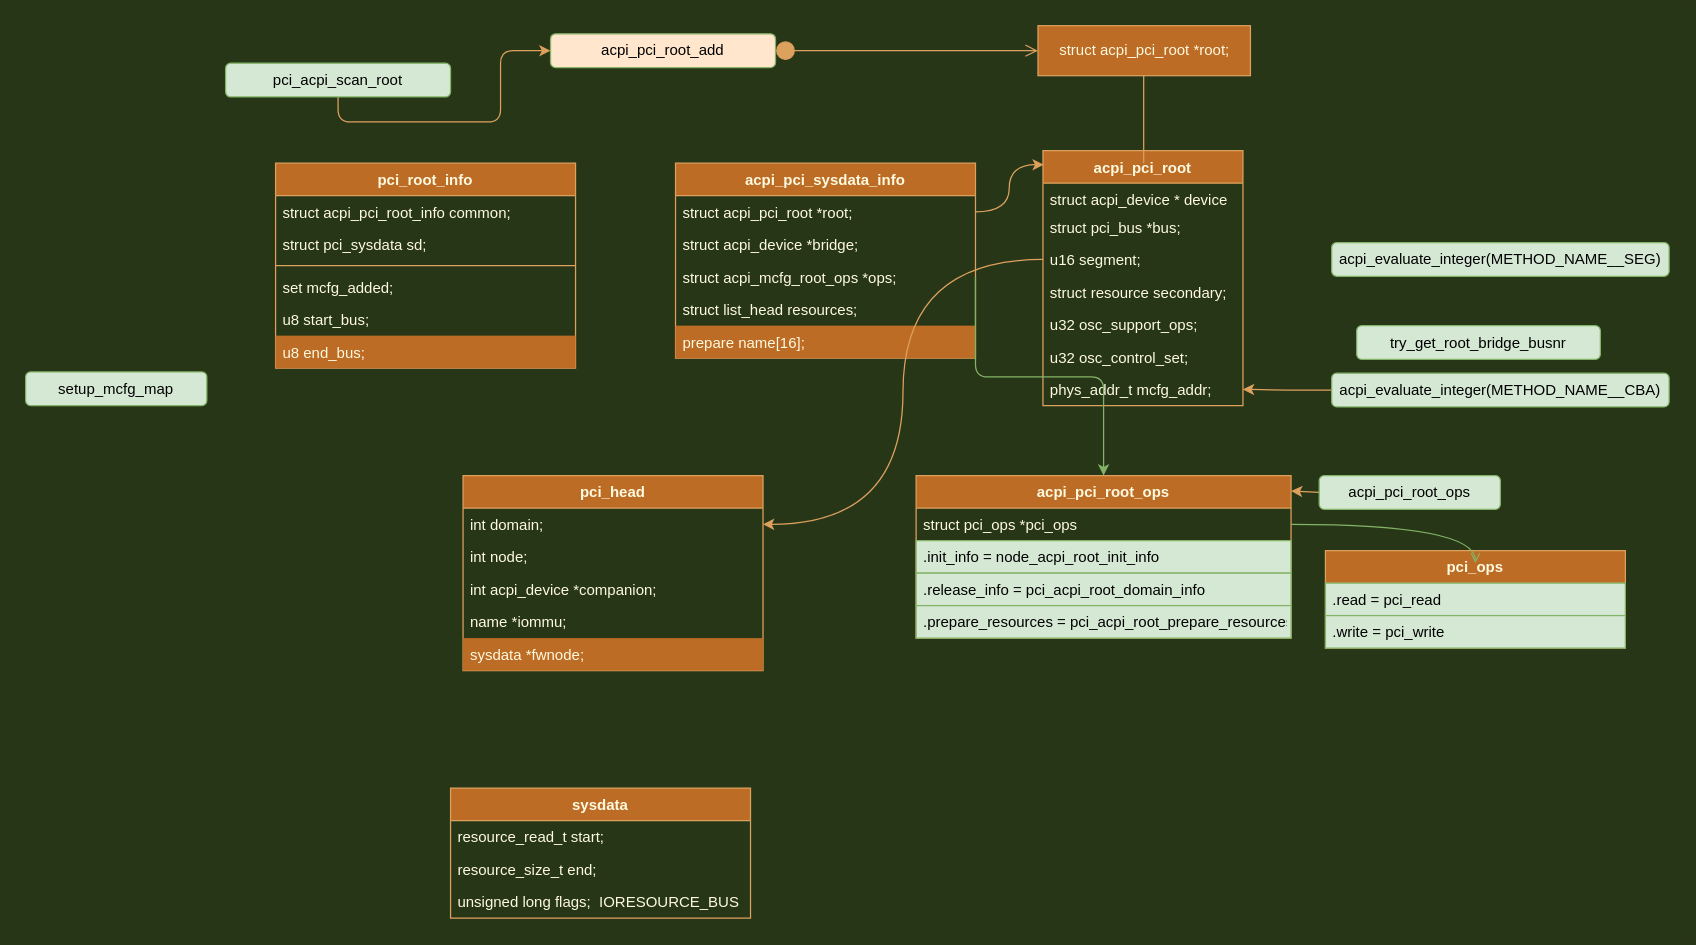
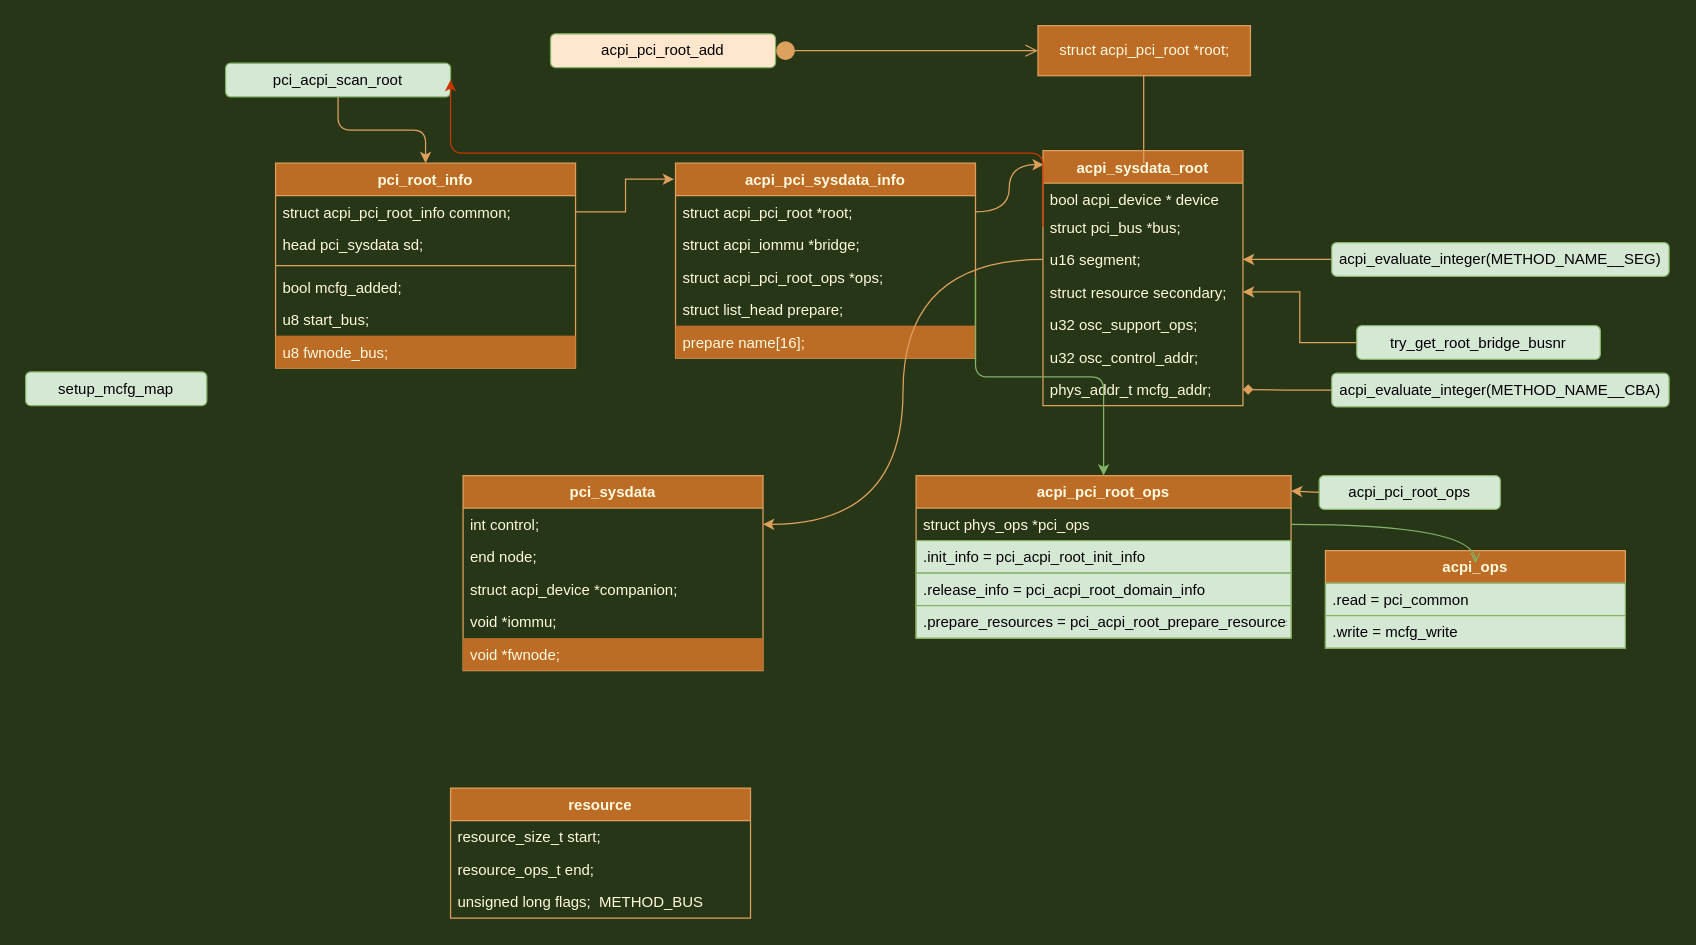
- <mxCell id="42" style="edgeStyle=orthogonalEdgeStyle;curved=0;rounded=1;sketch=0;orthogonalLoop=1;jettySize=auto;html=1;exitX=0.5;exitY=1;exitDx=0;exitDy=0;strokeColor=#DDA15E;fillColor=#BC6C25;fontColor=#FEFAE0;" parent="1" source="43" target="40" edge="1"><mxGeometry relative="1" as="geometry" /></mxCell>
+ <mxCell id="42" style="edgeStyle=orthogonalEdgeStyle;curved=0;rounded=1;sketch=0;orthogonalLoop=1;jettySize=auto;html=1;exitX=0.5;exitY=1;exitDx=0;exitDy=0;entryX=0.5;entryY=0;entryDx=0;entryDy=0;strokeColor=#DDA15E;fillColor=#BC6C25;fontColor=#FEFAE0;" parent="1" source="43" target="19" edge="1"><mxGeometry relative="1" as="geometry" /></mxCell>
+ <mxCell id="56" style="edgeStyle=elbowEdgeStyle;rounded=1;sketch=0;orthogonalLoop=1;jettySize=auto;elbow=vertical;html=1;exitX=0;exitY=0.5;exitDx=0;exitDy=0;entryX=1;entryY=0.5;entryDx=0;entryDy=0;strokeColor=#C73500;fillColor=#fa6800;fontColor=#FEFAE0;" parent="1" source="4" target="43" edge="1"><mxGeometry relative="1" as="geometry" /></mxCell>
- <mxCell id="2" value="acpi_pci_root" style="swimlane;fontStyle=1;align=center;verticalAlign=top;childLayout=stackLayout;horizontal=1;startSize=26;horizontalStack=0;resizeParent=1;resizeParentMax=0;resizeLast=0;collapsible=1;marginBottom=0;fillColor=#BC6C25;strokeColor=#DDA15E;fontColor=#FEFAE0;" parent="1" vertex="1"><mxGeometry x="834" y="120" width="160" height="204" as="geometry" /></mxCell>
+ <mxCell id="2" value="acpi_sysdata_root" style="swimlane;fontStyle=1;align=center;verticalAlign=top;childLayout=stackLayout;horizontal=1;startSize=26;horizontalStack=0;resizeParent=1;resizeParentMax=0;resizeLast=0;collapsible=1;marginBottom=0;fillColor=#BC6C25;strokeColor=#DDA15E;fontColor=#FEFAE0;" parent="1" vertex="1"><mxGeometry x="834" y="120" width="160" height="204" as="geometry" /></mxCell>
- <mxCell id="3" value="struct acpi_device * device" style="text;strokeColor=none;fillColor=none;align=left;verticalAlign=top;spacingLeft=4;spacingRight=4;overflow=hidden;rotatable=0;points=[[0,0.5],[1,0.5]];portConstraint=eastwest;fontColor=#FEFAE0;" parent="2" vertex="1"><mxGeometry y="26" width="160" height="22" as="geometry" /></mxCell>
+ <mxCell id="3" value="bool acpi_device * device" style="text;strokeColor=none;fillColor=none;align=left;verticalAlign=top;spacingLeft=4;spacingRight=4;overflow=hidden;rotatable=0;points=[[0,0.5],[1,0.5]];portConstraint=eastwest;fontColor=#FEFAE0;" parent="2" vertex="1"><mxGeometry y="26" width="160" height="22" as="geometry" /></mxCell>
+ <mxCell id="38" style="edgeStyle=orthogonalEdgeStyle;rounded=0;orthogonalLoop=1;jettySize=auto;html=1;exitX=1;exitY=0.5;exitDx=0;exitDy=0;entryX=-0.005;entryY=0.082;entryDx=0;entryDy=0;entryPerimeter=0;labelBackgroundColor=#283618;strokeColor=#DDA15E;fontColor=#FEFAE0;" parent="1" source="20" target="32" edge="1"><mxGeometry relative="1" as="geometry" /></mxCell>
- <mxCell id="21" value="struct pci_sysdata sd;" style="text;strokeColor=none;fillColor=none;align=left;verticalAlign=top;spacingLeft=4;spacingRight=4;overflow=hidden;rotatable=0;points=[[0,0.5],[1,0.5]];portConstraint=eastwest;fontColor=#FEFAE0;" parent="19" vertex="1"><mxGeometry y="52" width="240" height="26" as="geometry" /></mxCell>
+ <mxCell id="21" value="head pci_sysdata sd;" style="text;strokeColor=none;fillColor=none;align=left;verticalAlign=top;spacingLeft=4;spacingRight=4;overflow=hidden;rotatable=0;points=[[0,0.5],[1,0.5]];portConstraint=eastwest;fontColor=#FEFAE0;" parent="19" vertex="1"><mxGeometry y="52" width="240" height="26" as="geometry" /></mxCell>
- <mxCell id="34" value="struct acpi_device&#09;&#09;*bridge;" style="text;strokeColor=none;fillColor=none;align=left;verticalAlign=top;spacingLeft=4;spacingRight=4;overflow=hidden;rotatable=0;points=[[0,0.5],[1,0.5]];portConstraint=eastwest;fontColor=#FEFAE0;" parent="32" vertex="1"><mxGeometry y="52" width="240" height="26" as="geometry" /></mxCell>
+ <mxCell id="34" value="struct acpi_iommu&#09;&#09;*bridge;" style="text;strokeColor=none;fillColor=none;align=left;verticalAlign=top;spacingLeft=4;spacingRight=4;overflow=hidden;rotatable=0;points=[[0,0.5],[1,0.5]];portConstraint=eastwest;fontColor=#FEFAE0;" parent="32" vertex="1"><mxGeometry y="52" width="240" height="26" as="geometry" /></mxCell>
+ <mxCell id="13" style="edgeStyle=none;rounded=0;orthogonalLoop=1;jettySize=auto;html=1;exitX=0;exitY=0.5;exitDx=0;exitDy=0;labelBackgroundColor=#283618;strokeColor=#DDA15E;fontColor=#FEFAE0;" parent="1" source="14" target="5" edge="1"><mxGeometry relative="1" as="geometry" /></mxCell>
- <mxCell id="35" value="struct acpi_mcfg_root_ops&#09;*ops;" style="text;strokeColor=none;fillColor=none;align=left;verticalAlign=top;spacingLeft=4;spacingRight=4;overflow=hidden;rotatable=0;points=[[0,0.5],[1,0.5]];portConstraint=eastwest;fontColor=#FEFAE0;" parent="32" vertex="1"><mxGeometry y="78" width="240" height="26" as="geometry" /></mxCell>
+ <mxCell id="35" value="struct acpi_pci_root_ops&#09;*ops;" style="text;strokeColor=none;fillColor=none;align=left;verticalAlign=top;spacingLeft=4;spacingRight=4;overflow=hidden;rotatable=0;points=[[0,0.5],[1,0.5]];portConstraint=eastwest;fontColor=#FEFAE0;" parent="32" vertex="1"><mxGeometry y="78" width="240" height="26" as="geometry" /></mxCell>
- <mxCell id="23" value="set mcfg_added;" style="text;strokeColor=none;fillColor=none;align=left;verticalAlign=top;spacingLeft=4;spacingRight=4;overflow=hidden;rotatable=0;points=[[0,0.5],[1,0.5]];portConstraint=eastwest;fontColor=#FEFAE0;" parent="19" vertex="1"><mxGeometry y="86" width="240" height="26" as="geometry" /></mxCell>
+ <mxCell id="23" value="bool mcfg_added;" style="text;strokeColor=none;fillColor=none;align=left;verticalAlign=top;spacingLeft=4;spacingRight=4;overflow=hidden;rotatable=0;points=[[0,0.5],[1,0.5]];portConstraint=eastwest;fontColor=#FEFAE0;" parent="19" vertex="1"><mxGeometry y="86" width="240" height="26" as="geometry" /></mxCell>
- <mxCell id="36" value="struct list_head&#09;&#09;resources;" style="text;strokeColor=none;fillColor=none;align=left;verticalAlign=top;spacingLeft=4;spacingRight=4;overflow=hidden;rotatable=0;points=[[0,0.5],[1,0.5]];portConstraint=eastwest;fontColor=#FEFAE0;" parent="32" vertex="1"><mxGeometry y="104" width="240" height="26" as="geometry" /></mxCell>
+ <mxCell id="36" value="struct list_head&#09;&#09;prepare;" style="text;strokeColor=none;fillColor=none;align=left;verticalAlign=top;spacingLeft=4;spacingRight=4;overflow=hidden;rotatable=0;points=[[0,0.5],[1,0.5]];portConstraint=eastwest;fontColor=#FEFAE0;" parent="32" vertex="1"><mxGeometry y="104" width="240" height="26" as="geometry" /></mxCell>
+ <mxCell id="15" style="edgeStyle=orthogonalEdgeStyle;rounded=0;orthogonalLoop=1;jettySize=auto;html=1;exitX=0;exitY=0.5;exitDx=0;exitDy=0;entryX=1;entryY=0.5;entryDx=0;entryDy=0;labelBackgroundColor=#283618;strokeColor=#DDA15E;fontColor=#FEFAE0;" parent="1" source="16" target="6" edge="1"><mxGeometry relative="1" as="geometry" /></mxCell>
- <mxCell id="25" value="u8 end_bus;" style="text;strokeColor=none;align=left;verticalAlign=top;spacingLeft=4;spacingRight=4;overflow=hidden;rotatable=0;points=[[0,0.5],[1,0.5]];portConstraint=eastwest;fillColor=#BC6C25;fontColor=#FEFAE0;" parent="19" vertex="1"><mxGeometry y="138" width="240" height="26" as="geometry" /></mxCell>
+ <mxCell id="25" value="u8 fwnode_bus;" style="text;strokeColor=none;align=left;verticalAlign=top;spacingLeft=4;spacingRight=4;overflow=hidden;rotatable=0;points=[[0,0.5],[1,0.5]];portConstraint=eastwest;fillColor=#BC6C25;fontColor=#FEFAE0;" parent="19" vertex="1"><mxGeometry y="138" width="240" height="26" as="geometry" /></mxCell>
- <mxCell id="8" value="u32 osc_control_set;" style="text;strokeColor=none;fillColor=none;align=left;verticalAlign=top;spacingLeft=4;spacingRight=4;overflow=hidden;rotatable=0;points=[[0,0.5],[1,0.5]];portConstraint=eastwest;fontColor=#FEFAE0;" parent="2" vertex="1"><mxGeometry y="152" width="160" height="26" as="geometry" /></mxCell>
+ <mxCell id="8" value="u32 osc_control_addr;" style="text;strokeColor=none;fillColor=none;align=left;verticalAlign=top;spacingLeft=4;spacingRight=4;overflow=hidden;rotatable=0;points=[[0,0.5],[1,0.5]];portConstraint=eastwest;fontColor=#FEFAE0;" parent="2" vertex="1"><mxGeometry y="152" width="160" height="26" as="geometry" /></mxCell>
- <mxCell id="17" style="edgeStyle=orthogonalEdgeStyle;rounded=0;orthogonalLoop=1;jettySize=auto;html=1;exitX=0;exitY=0.5;exitDx=0;exitDy=0;entryX=1;entryY=0.5;entryDx=0;entryDy=0;labelBackgroundColor=#283618;strokeColor=#DDA15E;fontColor=#FEFAE0;" parent="1" source="18" target="9" edge="1"><mxGeometry relative="1" as="geometry" /></mxCell>
+ <mxCell id="17" style="edgeStyle=orthogonalEdgeStyle;rounded=0;orthogonalLoop=1;jettySize=auto;html=1;exitX=0;exitY=0.5;exitDx=0;exitDy=0;entryX=1;entryY=0.5;entryDx=0;entryDy=0;labelBackgroundColor=#283618;strokeColor=#DDA15E;fontColor=#FEFAE0;endArrow=diamond;" parent="1" source="18" target="9" edge="1"><mxGeometry relative="1" as="geometry" /></mxCell>
- <mxCell id="26" value="pci_head" style="swimlane;fontStyle=1;align=center;verticalAlign=top;childLayout=stackLayout;horizontal=1;startSize=26;horizontalStack=0;resizeParent=1;resizeParentMax=0;resizeLast=0;collapsible=1;marginBottom=0;fillColor=#BC6C25;strokeColor=#DDA15E;fontColor=#FEFAE0;" parent="1" vertex="1"><mxGeometry x="370" y="380" width="240" height="156" as="geometry" /></mxCell>
+ <mxCell id="26" value="pci_sysdata" style="swimlane;fontStyle=1;align=center;verticalAlign=top;childLayout=stackLayout;horizontal=1;startSize=26;horizontalStack=0;resizeParent=1;resizeParentMax=0;resizeLast=0;collapsible=1;marginBottom=0;fillColor=#BC6C25;strokeColor=#DDA15E;fontColor=#FEFAE0;" parent="1" vertex="1"><mxGeometry x="370" y="380" width="240" height="156" as="geometry" /></mxCell>
- <mxCell id="27" value="int&#09;&#09;domain;&#09;" style="text;strokeColor=none;fillColor=none;align=left;verticalAlign=top;spacingLeft=4;spacingRight=4;overflow=hidden;rotatable=0;points=[[0,0.5],[1,0.5]];portConstraint=eastwest;fontColor=#FEFAE0;" parent="26" vertex="1"><mxGeometry y="26" width="240" height="26" as="geometry" /></mxCell>
+ <mxCell id="27" value="int&#09;&#09;control;&#09;" style="text;strokeColor=none;fillColor=none;align=left;verticalAlign=top;spacingLeft=4;spacingRight=4;overflow=hidden;rotatable=0;points=[[0,0.5],[1,0.5]];portConstraint=eastwest;fontColor=#FEFAE0;" parent="26" vertex="1"><mxGeometry y="26" width="240" height="26" as="geometry" /></mxCell>
- <mxCell id="45" value="struct pci_ops *pci_ops" style="text;strokeColor=none;fillColor=none;align=left;verticalAlign=top;spacingLeft=4;spacingRight=4;overflow=hidden;rotatable=0;points=[[0,0.5],[1,0.5]];portConstraint=eastwest;fontColor=#FEFAE0;" parent="44" vertex="1"><mxGeometry y="26" width="300" height="26" as="geometry" /></mxCell>
+ <mxCell id="45" value="struct phys_ops *pci_ops" style="text;strokeColor=none;fillColor=none;align=left;verticalAlign=top;spacingLeft=4;spacingRight=4;overflow=hidden;rotatable=0;points=[[0,0.5],[1,0.5]];portConstraint=eastwest;fontColor=#FEFAE0;" parent="44" vertex="1"><mxGeometry y="26" width="300" height="26" as="geometry" /></mxCell>
- <mxCell id="28" value="int&#09;&#09;node;" style="text;strokeColor=none;fillColor=none;align=left;verticalAlign=top;spacingLeft=4;spacingRight=4;overflow=hidden;rotatable=0;points=[[0,0.5],[1,0.5]];portConstraint=eastwest;fontColor=#FEFAE0;" parent="26" vertex="1"><mxGeometry y="52" width="240" height="26" as="geometry" /></mxCell>
+ <mxCell id="28" value="end&#09;&#09;node;" style="text;strokeColor=none;fillColor=none;align=left;verticalAlign=top;spacingLeft=4;spacingRight=4;overflow=hidden;rotatable=0;points=[[0,0.5],[1,0.5]];portConstraint=eastwest;fontColor=#FEFAE0;" parent="26" vertex="1"><mxGeometry y="52" width="240" height="26" as="geometry" /></mxCell>
- <mxCell id="46" value=".init_info = node_acpi_root_init_info" style="text;strokeColor=#82b366;fillColor=#d5e8d4;align=left;verticalAlign=top;spacingLeft=4;spacingRight=4;overflow=hidden;rotatable=0;points=[[0,0.5],[1,0.5]];portConstraint=eastwest;" parent="44" vertex="1"><mxGeometry y="52" width="300" height="26" as="geometry" /></mxCell>
+ <mxCell id="46" value=".init_info = pci_acpi_root_init_info" style="text;strokeColor=#82b366;fillColor=#d5e8d4;align=left;verticalAlign=top;spacingLeft=4;spacingRight=4;overflow=hidden;rotatable=0;points=[[0,0.5],[1,0.5]];portConstraint=eastwest;" parent="44" vertex="1"><mxGeometry y="52" width="300" height="26" as="geometry" /></mxCell>
- <mxCell id="51" value="pci_ops" style="swimlane;fontStyle=1;align=center;verticalAlign=top;childLayout=stackLayout;horizontal=1;startSize=26;horizontalStack=0;resizeParent=1;resizeParentMax=0;resizeLast=0;collapsible=1;marginBottom=0;fillColor=#BC6C25;strokeColor=#DDA15E;fontColor=#FEFAE0;" parent="1" vertex="1"><mxGeometry x="1060" y="440" width="240" height="78" as="geometry" /></mxCell>
+ <mxCell id="51" value="acpi_ops" style="swimlane;fontStyle=1;align=center;verticalAlign=top;childLayout=stackLayout;horizontal=1;startSize=26;horizontalStack=0;resizeParent=1;resizeParentMax=0;resizeLast=0;collapsible=1;marginBottom=0;fillColor=#BC6C25;strokeColor=#DDA15E;fontColor=#FEFAE0;" parent="1" vertex="1"><mxGeometry x="1060" y="440" width="240" height="78" as="geometry" /></mxCell>
- <mxCell id="29" value="int acpi_device *companion;" style="text;strokeColor=none;fillColor=none;align=left;verticalAlign=top;spacingLeft=4;spacingRight=4;overflow=hidden;rotatable=0;points=[[0,0.5],[1,0.5]];portConstraint=eastwest;fontColor=#FEFAE0;" parent="26" vertex="1"><mxGeometry y="78" width="240" height="26" as="geometry" /></mxCell>
+ <mxCell id="29" value="struct acpi_device *companion;" style="text;strokeColor=none;fillColor=none;align=left;verticalAlign=top;spacingLeft=4;spacingRight=4;overflow=hidden;rotatable=0;points=[[0,0.5],[1,0.5]];portConstraint=eastwest;fontColor=#FEFAE0;" parent="26" vertex="1"><mxGeometry y="78" width="240" height="26" as="geometry" /></mxCell>
- <mxCell id="52" value=".read = pci_read&#09;" style="text;strokeColor=#82b366;fillColor=#d5e8d4;align=left;verticalAlign=top;spacingLeft=4;spacingRight=4;overflow=hidden;rotatable=0;points=[[0,0.5],[1,0.5]];portConstraint=eastwest;" parent="51" vertex="1"><mxGeometry y="26" width="240" height="26" as="geometry" /></mxCell>
+ <mxCell id="52" value=".read = pci_common&#09;" style="text;strokeColor=#82b366;fillColor=#d5e8d4;align=left;verticalAlign=top;spacingLeft=4;spacingRight=4;overflow=hidden;rotatable=0;points=[[0,0.5],[1,0.5]];portConstraint=eastwest;" parent="51" vertex="1"><mxGeometry y="26" width="240" height="26" as="geometry" /></mxCell>
- <mxCell id="30" value="name&#09;&#09;*iommu;&#09;" style="text;strokeColor=none;fillColor=none;align=left;verticalAlign=top;spacingLeft=4;spacingRight=4;overflow=hidden;rotatable=0;points=[[0,0.5],[1,0.5]];portConstraint=eastwest;fontColor=#FEFAE0;" parent="26" vertex="1"><mxGeometry y="104" width="240" height="26" as="geometry" /></mxCell>
+ <mxCell id="30" value="void&#09;&#09;*iommu;&#09;" style="text;strokeColor=none;fillColor=none;align=left;verticalAlign=top;spacingLeft=4;spacingRight=4;overflow=hidden;rotatable=0;points=[[0,0.5],[1,0.5]];portConstraint=eastwest;fontColor=#FEFAE0;" parent="26" vertex="1"><mxGeometry y="104" width="240" height="26" as="geometry" /></mxCell>
- <mxCell id="53" value=".write = pci_write" style="text;strokeColor=#82b366;fillColor=#d5e8d4;align=left;verticalAlign=top;spacingLeft=4;spacingRight=4;overflow=hidden;rotatable=0;points=[[0,0.5],[1,0.5]];portConstraint=eastwest;" parent="51" vertex="1"><mxGeometry y="52" width="240" height="26" as="geometry" /></mxCell>
+ <mxCell id="53" value=".write = mcfg_write" style="text;strokeColor=#82b366;fillColor=#d5e8d4;align=left;verticalAlign=top;spacingLeft=4;spacingRight=4;overflow=hidden;rotatable=0;points=[[0,0.5],[1,0.5]];portConstraint=eastwest;" parent="51" vertex="1"><mxGeometry y="52" width="240" height="26" as="geometry" /></mxCell>
- <mxCell id="31" value="sysdata&#09;&#09;*fwnode;" style="text;strokeColor=none;align=left;verticalAlign=top;spacingLeft=4;spacingRight=4;overflow=hidden;rotatable=0;points=[[0,0.5],[1,0.5]];portConstraint=eastwest;fillColor=#BC6C25;fontColor=#FEFAE0;" parent="26" vertex="1"><mxGeometry y="130" width="240" height="26" as="geometry" /></mxCell>
+ <mxCell id="31" value="void&#09;&#09;*fwnode;" style="text;strokeColor=none;align=left;verticalAlign=top;spacingLeft=4;spacingRight=4;overflow=hidden;rotatable=0;points=[[0,0.5],[1,0.5]];portConstraint=eastwest;fillColor=#BC6C25;fontColor=#FEFAE0;" parent="26" vertex="1"><mxGeometry y="130" width="240" height="26" as="geometry" /></mxCell>
- <mxCell id="57" value="sysdata" style="swimlane;fontStyle=1;align=center;verticalAlign=top;childLayout=stackLayout;horizontal=1;startSize=26;horizontalStack=0;resizeParent=1;resizeParentMax=0;resizeLast=0;collapsible=1;marginBottom=0;fillColor=#BC6C25;strokeColor=#DDA15E;fontColor=#FEFAE0;" parent="1" vertex="1"><mxGeometry x="360" y="630" width="240" height="104" as="geometry" /></mxCell>
+ <mxCell id="57" value="resource" style="swimlane;fontStyle=1;align=center;verticalAlign=top;childLayout=stackLayout;horizontal=1;startSize=26;horizontalStack=0;resizeParent=1;resizeParentMax=0;resizeLast=0;collapsible=1;marginBottom=0;fillColor=#BC6C25;strokeColor=#DDA15E;fontColor=#FEFAE0;" parent="1" vertex="1"><mxGeometry x="360" y="630" width="240" height="104" as="geometry" /></mxCell>
- <mxCell id="58" value="resource_read_t start;" style="text;strokeColor=none;fillColor=none;align=left;verticalAlign=top;spacingLeft=4;spacingRight=4;overflow=hidden;rotatable=0;points=[[0,0.5],[1,0.5]];portConstraint=eastwest;fontColor=#FEFAE0;" parent="57" vertex="1"><mxGeometry y="26" width="240" height="26" as="geometry" /></mxCell>
+ <mxCell id="58" value="resource_size_t start;" style="text;strokeColor=none;fillColor=none;align=left;verticalAlign=top;spacingLeft=4;spacingRight=4;overflow=hidden;rotatable=0;points=[[0,0.5],[1,0.5]];portConstraint=eastwest;fontColor=#FEFAE0;" parent="57" vertex="1"><mxGeometry y="26" width="240" height="26" as="geometry" /></mxCell>
- <mxCell id="59" value="resource_size_t end;" style="text;strokeColor=none;fillColor=none;align=left;verticalAlign=top;spacingLeft=4;spacingRight=4;overflow=hidden;rotatable=0;points=[[0,0.5],[1,0.5]];portConstraint=eastwest;fontColor=#FEFAE0;" parent="57" vertex="1"><mxGeometry y="52" width="240" height="26" as="geometry" /></mxCell>
+ <mxCell id="59" value="resource_ops_t end;" style="text;strokeColor=none;fillColor=none;align=left;verticalAlign=top;spacingLeft=4;spacingRight=4;overflow=hidden;rotatable=0;points=[[0,0.5],[1,0.5]];portConstraint=eastwest;fontColor=#FEFAE0;" parent="57" vertex="1"><mxGeometry y="52" width="240" height="26" as="geometry" /></mxCell>
- <mxCell id="60" value="unsigned long flags;  IORESOURCE_BUS" style="text;strokeColor=none;fillColor=none;align=left;verticalAlign=top;spacingLeft=4;spacingRight=4;overflow=hidden;rotatable=0;points=[[0,0.5],[1,0.5]];portConstraint=eastwest;fontColor=#FEFAE0;" parent="57" vertex="1"><mxGeometry y="78" width="240" height="26" as="geometry" /></mxCell>
+ <mxCell id="60" value="unsigned long flags;  METHOD_BUS" style="text;strokeColor=none;fillColor=none;align=left;verticalAlign=top;spacingLeft=4;spacingRight=4;overflow=hidden;rotatable=0;points=[[0,0.5],[1,0.5]];portConstraint=eastwest;fontColor=#FEFAE0;" parent="57" vertex="1"><mxGeometry y="78" width="240" height="26" as="geometry" /></mxCell>
